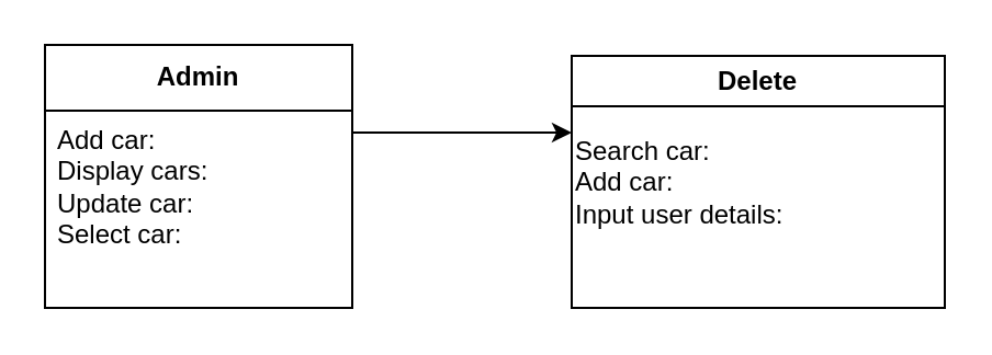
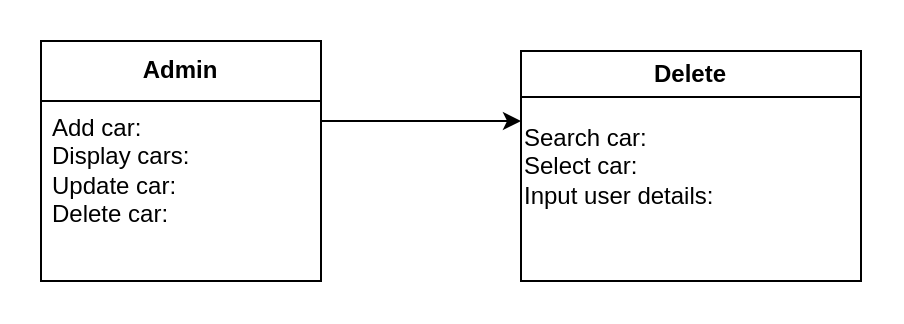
- <mxCell id="4" value="Search car:&lt;br&gt;Add car:&lt;br&gt;Input user details:" style="text;html=1;align=left;verticalAlign=middle;resizable=0;points=[];autosize=1;strokeColor=none;fillColor=none;" parent="3" vertex="1"><mxGeometry y="27.5" width="120" height="60" as="geometry" /></mxCell>
+ <mxCell id="4" value="Search car:&lt;br&gt;Select car:&lt;br&gt;Input user details:" style="text;html=1;align=left;verticalAlign=middle;resizable=0;points=[];autosize=1;strokeColor=none;fillColor=none;" parent="3" vertex="1"><mxGeometry y="27.5" width="120" height="60" as="geometry" /></mxCell>
- <mxCell id="6" value="Add car:&amp;nbsp;&lt;br&gt;Display cars:&lt;br&gt;Update car:&lt;br&gt;Select car:" style="text;strokeColor=none;fillColor=none;align=left;verticalAlign=middle;spacingLeft=4;spacingRight=4;overflow=hidden;points=[[0,0.5],[1,0.5]];portConstraint=eastwest;rotatable=0;whiteSpace=wrap;html=1;" parent="1" vertex="1"><mxGeometry x="20" y="40" width="140" height="90" as="geometry" /></mxCell>
+ <mxCell id="6" value="Add car:&amp;nbsp;&lt;br&gt;Display cars:&lt;br&gt;Update car:&lt;br&gt;Delete car:" style="text;strokeColor=none;fillColor=none;align=left;verticalAlign=middle;spacingLeft=4;spacingRight=4;overflow=hidden;points=[[0,0.5],[1,0.5]];portConstraint=eastwest;rotatable=0;whiteSpace=wrap;html=1;" parent="1" vertex="1"><mxGeometry x="20" y="40" width="140" height="90" as="geometry" /></mxCell>
